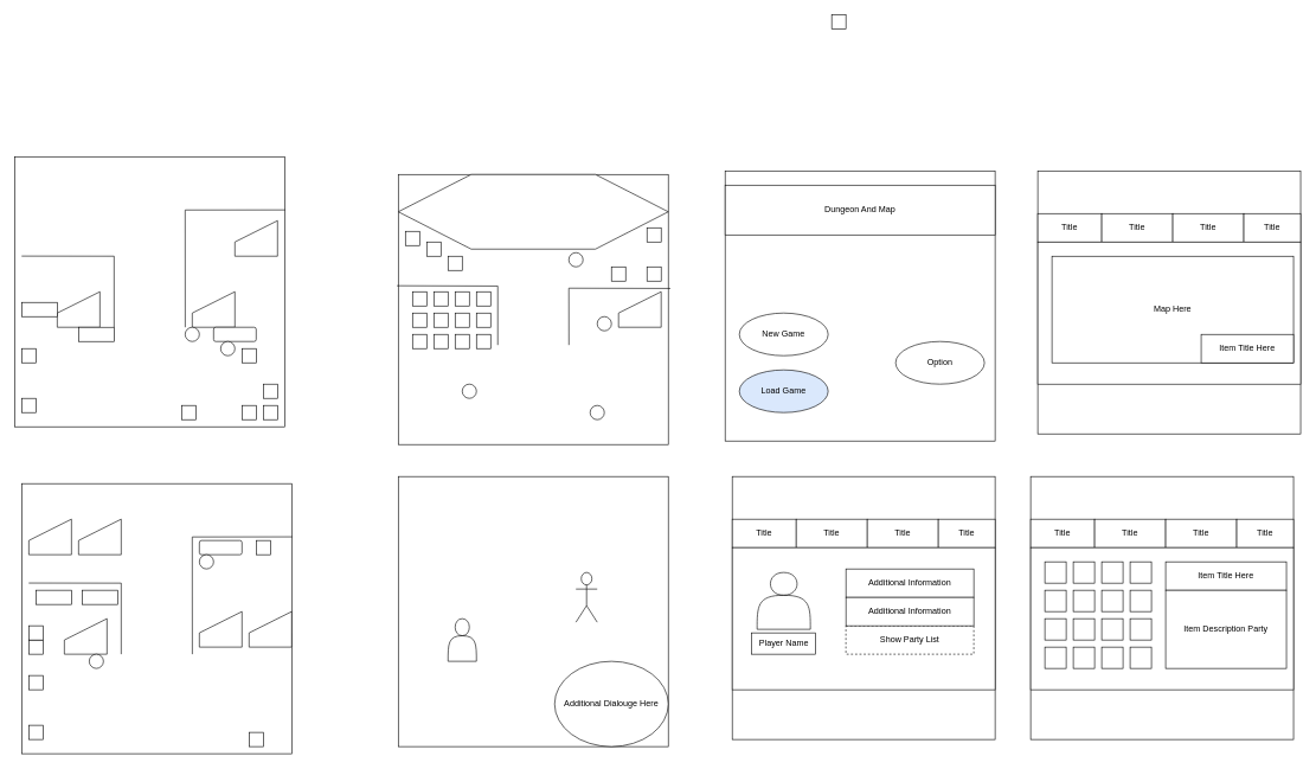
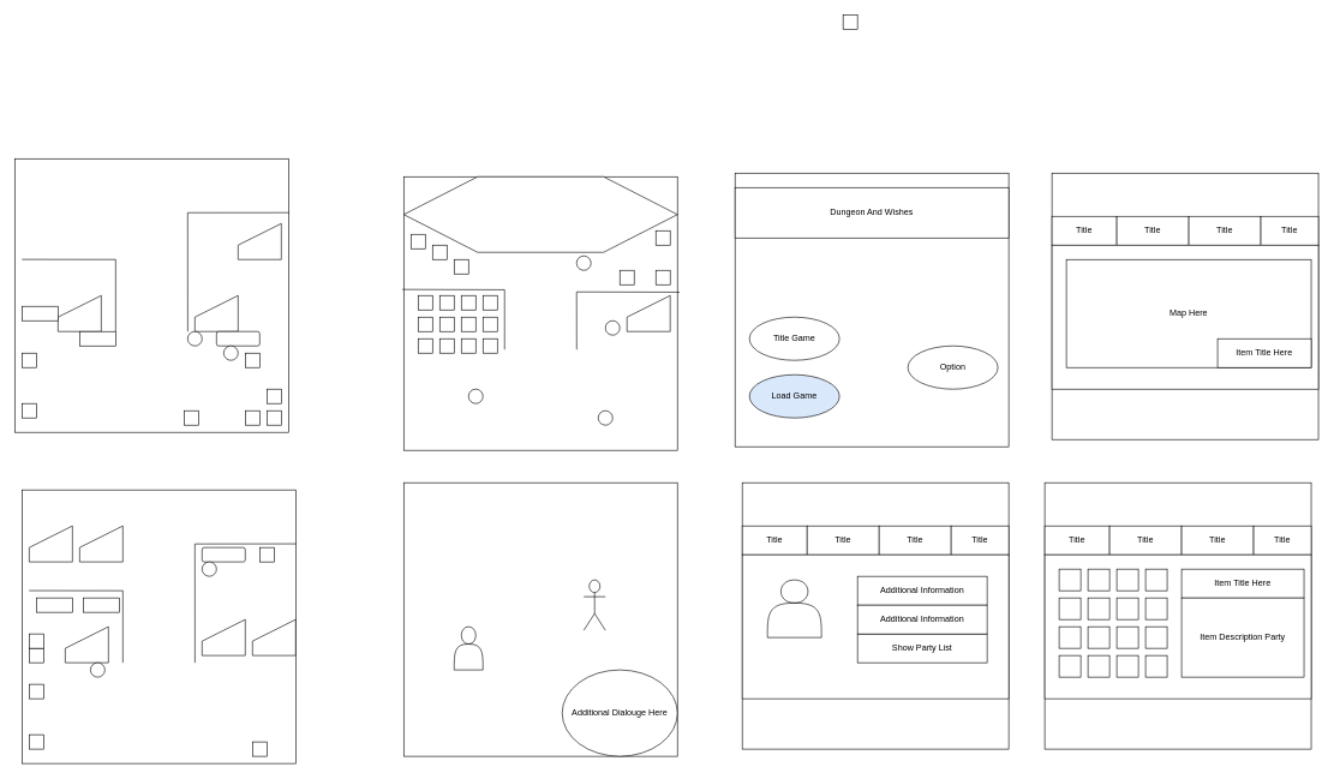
- <mxCell id="72" value="Dungeon And Map" style="rounded=0;whiteSpace=wrap;html=1;" vertex="1" parent="1"><mxGeometry x="1020" y="260" width="380" height="70" as="geometry" /></mxCell>
+ <mxCell id="72" value="Dungeon And Wishes" style="rounded=0;whiteSpace=wrap;html=1;" vertex="1" parent="1"><mxGeometry x="1020" y="260" width="380" height="70" as="geometry" /></mxCell>
- <mxCell id="74" value="New Game" style="ellipse;whiteSpace=wrap;html=1;" vertex="1" parent="1"><mxGeometry x="1040" y="440" width="125" height="60" as="geometry" /></mxCell>
+ <mxCell id="74" value="Title Game" style="ellipse;whiteSpace=wrap;html=1;" vertex="1" parent="1"><mxGeometry x="1040" y="440" width="125" height="60" as="geometry" /></mxCell>
- <mxCell id="85" value="Show Party List" style="rounded=0;whiteSpace=wrap;html=1;dashed=1;" vertex="1" parent="1"><mxGeometry x="1190" y="880" width="180" height="40" as="geometry" /></mxCell>
+ <mxCell id="85" value="Show Party List" style="rounded=0;whiteSpace=wrap;html=1;" vertex="1" parent="1"><mxGeometry x="1190" y="880" width="180" height="40" as="geometry" /></mxCell>
- <mxCell id="83" value="Player Name" style="rounded=0;whiteSpace=wrap;html=1;" vertex="1" parent="1"><mxGeometry x="1057.5" y="890" width="90" height="30" as="geometry" /></mxCell>
